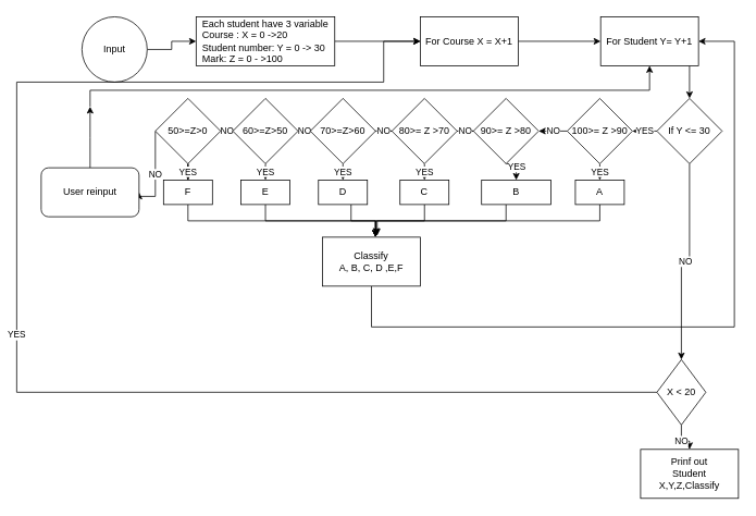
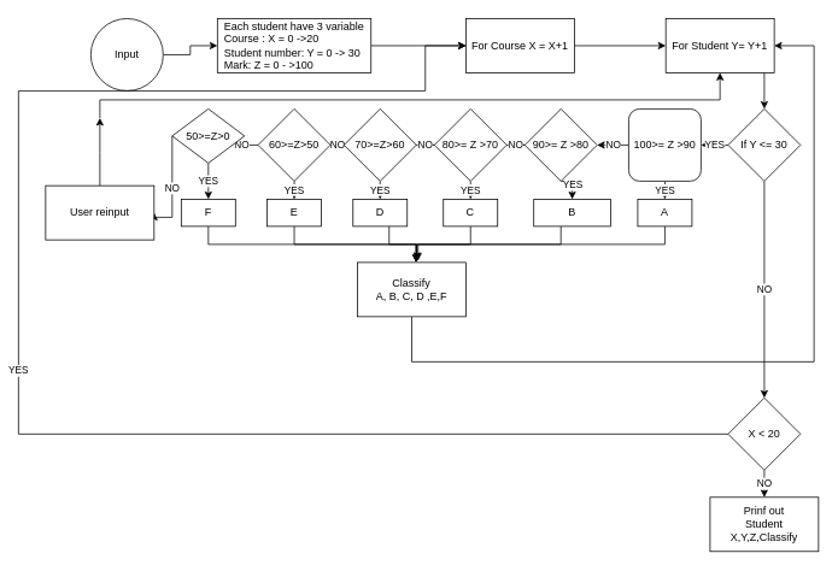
- <mxCell id="28" value="50&amp;gt;=Z&amp;gt;0" style="rhombus;whiteSpace=wrap;html=1;" parent="1" vertex="1"><mxGeometry x="190" y="120" width="80" height="80" as="geometry" /></mxCell>
+ <mxCell id="28" value="50&amp;gt;=Z&amp;gt;0" style="rhombus;whiteSpace=wrap;html=1;" parent="1" vertex="1"><mxGeometry x="190" y="120" width="80" height="60" as="geometry" /></mxCell>
- <mxCell id="13" value="100&amp;gt;= Z &amp;gt;90" style="rhombus;whiteSpace=wrap;html=1;" parent="1" vertex="1"><mxGeometry x="695" y="120" width="80" height="80" as="geometry" /></mxCell>
+ <mxCell id="13" value="100&amp;gt;= Z &amp;gt;90" style="whiteSpace=wrap;html=1;rounded=1;" parent="1" vertex="1"><mxGeometry x="695" y="120" width="80" height="80" as="geometry" /></mxCell>
- <mxCell id="32" value="User reinput" style="whiteSpace=wrap;html=1;rounded=1;" parent="1" vertex="1"><mxGeometry x="50" y="205" width="120" height="60" as="geometry" /></mxCell>
+ <mxCell id="32" value="User reinput" style="whiteSpace=wrap;html=1;" parent="1" vertex="1"><mxGeometry x="50" y="205" width="120" height="60" as="geometry" /></mxCell>
- <mxCell id="35" value="X &amp;lt; 20" style="rhombus;whiteSpace=wrap;html=1;" parent="1" vertex="1"><mxGeometry x="805" y="440" width="60" height="80" as="geometry" /></mxCell>
+ <mxCell id="35" value="X &amp;lt; 20" style="rhombus;whiteSpace=wrap;html=1;" parent="1" vertex="1"><mxGeometry x="805" y="440" width="80" height="80" as="geometry" /></mxCell>
